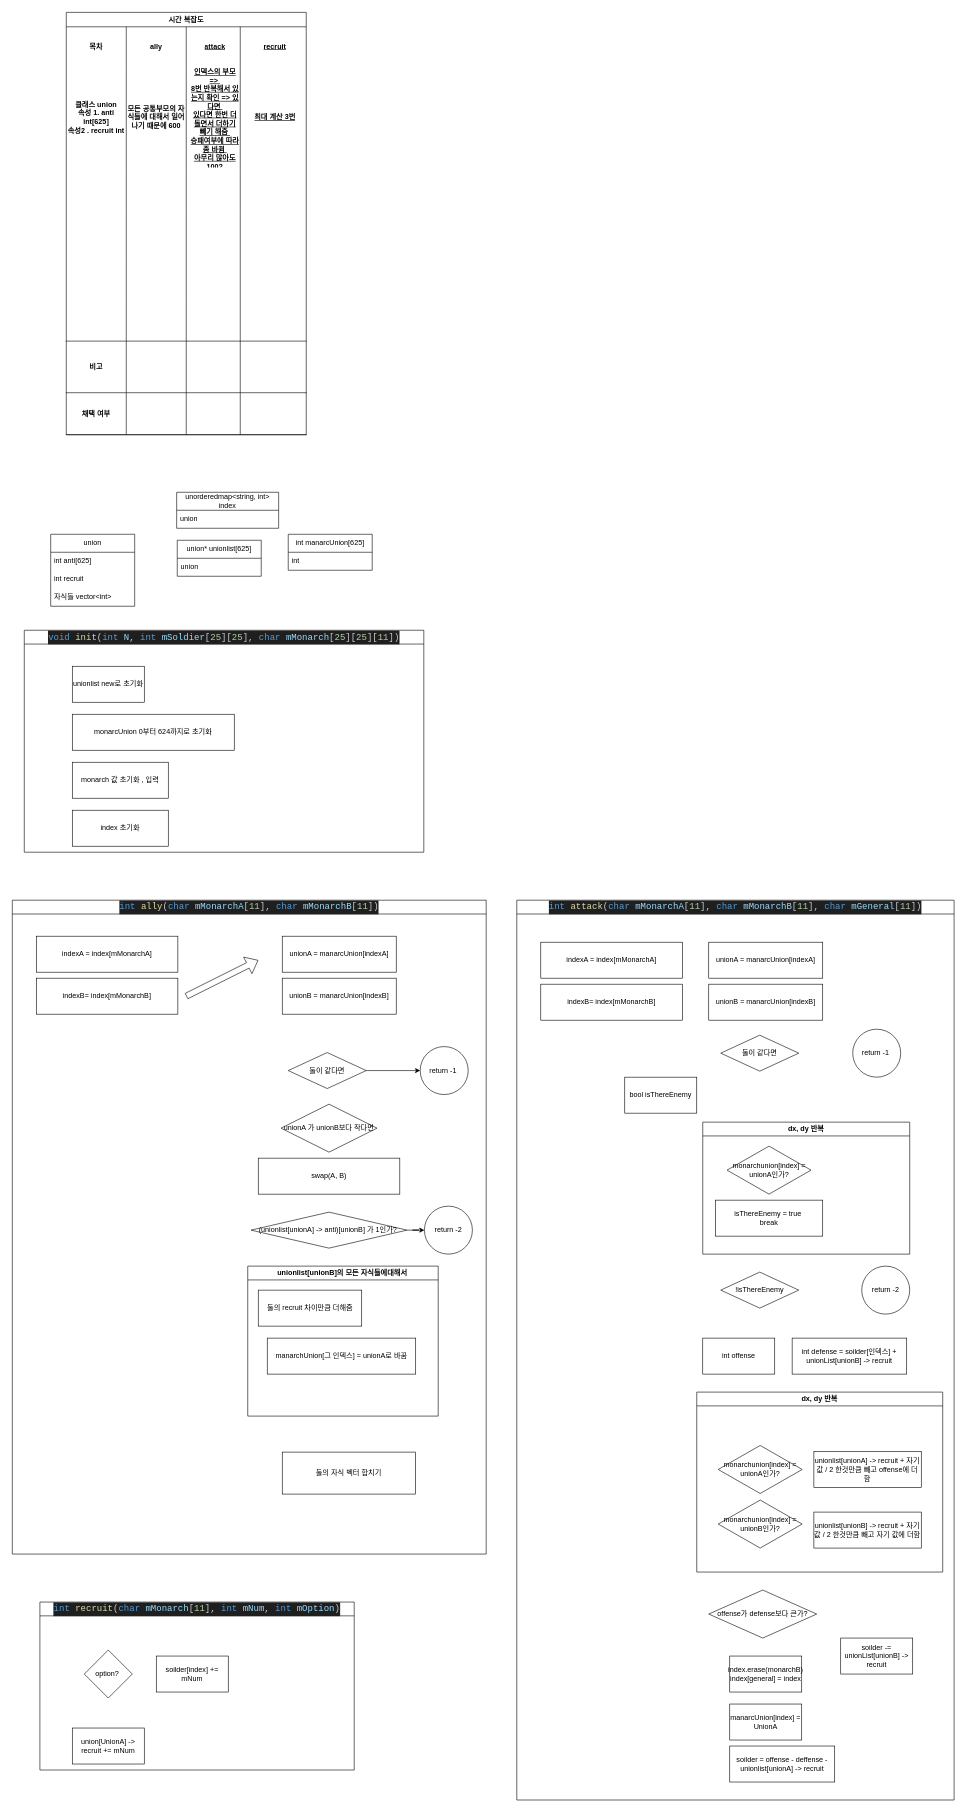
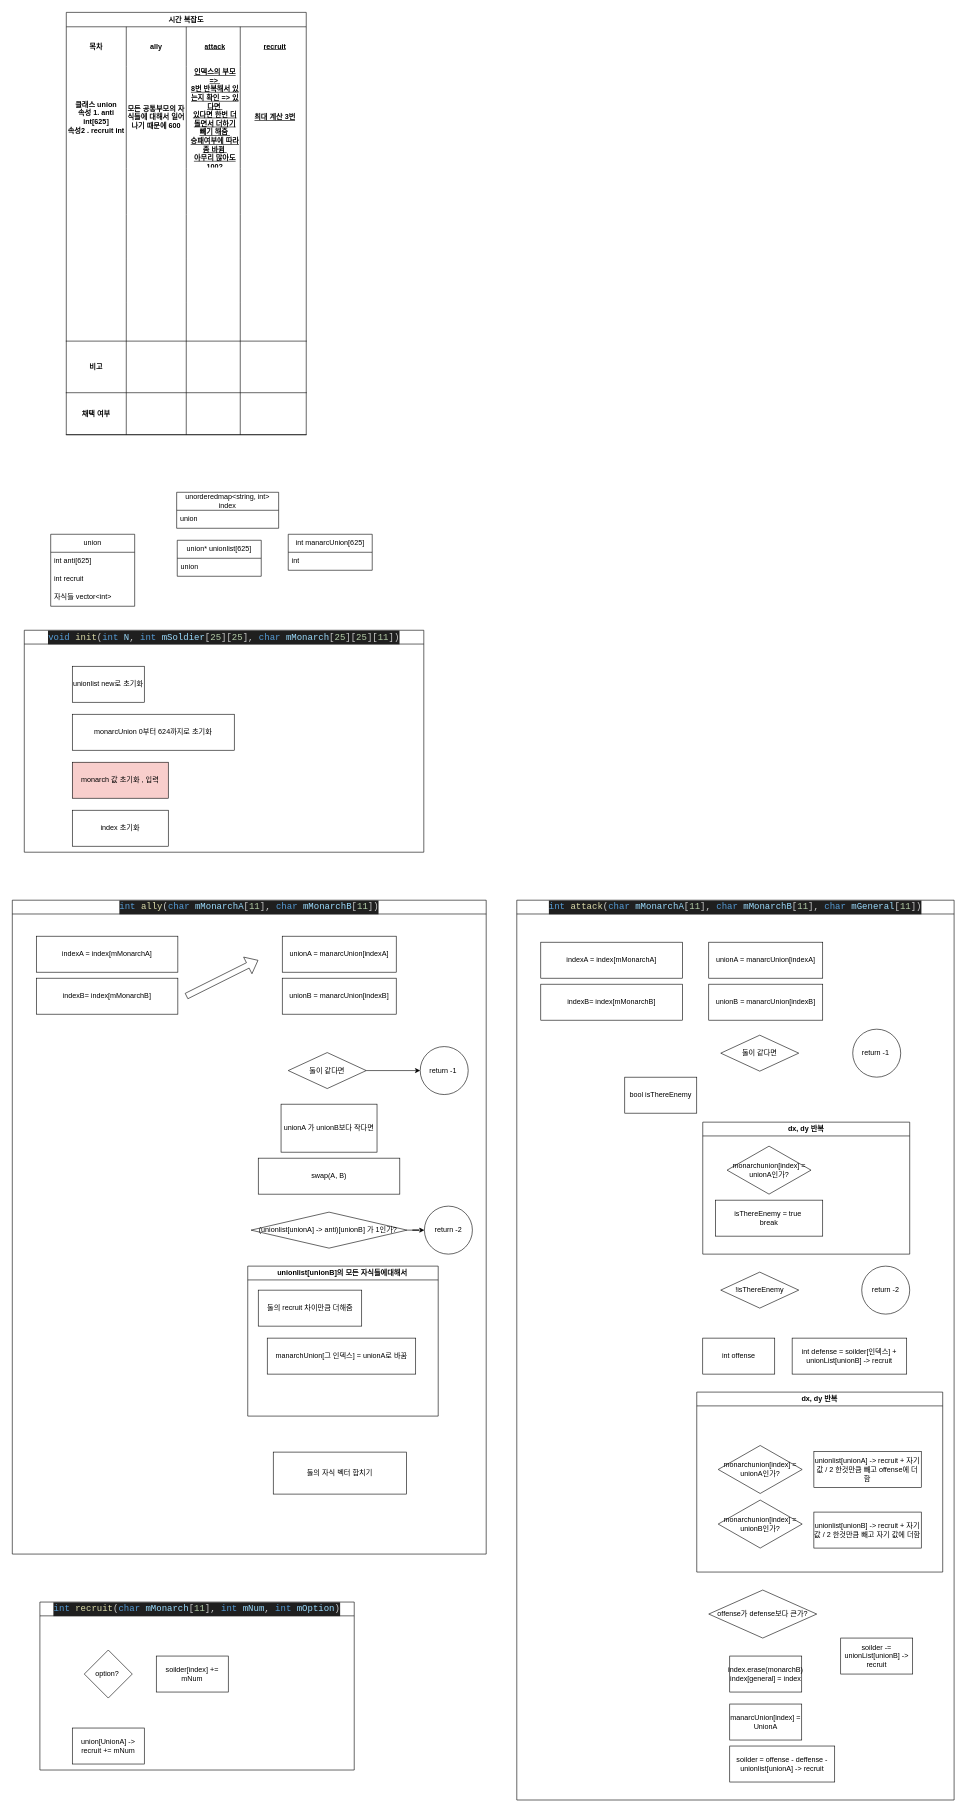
- <mxCell id="5" value="monarch 값 초기화 , 입력" style="rounded=0;whiteSpace=wrap;html=1;" vertex="1" parent="2"><mxGeometry x="80" y="220" width="160" height="60" as="geometry" /></mxCell>
+ <mxCell id="5" value="monarch 값 초기화 , 입력" style="rounded=0;whiteSpace=wrap;html=1;fillColor=#f8cecc;" vertex="1" parent="2"><mxGeometry x="80" y="220" width="160" height="60" as="geometry" /></mxCell>
- <mxCell id="64" value="unionA 가 unionB보다 작다면" style="rhombus;whiteSpace=wrap;html=1;" vertex="1" parent="58"><mxGeometry x="448" y="340" width="160" height="80" as="geometry" /></mxCell>
+ <mxCell id="64" value="unionA 가 unionB보다 작다면" style="whiteSpace=wrap;html=1;rounded=0;" vertex="1" parent="58"><mxGeometry x="448" y="340" width="160" height="80" as="geometry" /></mxCell>
- <mxCell id="75" value="둘의 자식 벡터 합치기" style="rounded=0;whiteSpace=wrap;html=1;" vertex="1" parent="58"><mxGeometry x="450" y="920" width="222" height="70" as="geometry" /></mxCell>
+ <mxCell id="75" value="둘의 자식 벡터 합치기" style="rounded=0;whiteSpace=wrap;html=1;" vertex="1" parent="58"><mxGeometry x="435" y="920" width="222" height="70" as="geometry" /></mxCell>
